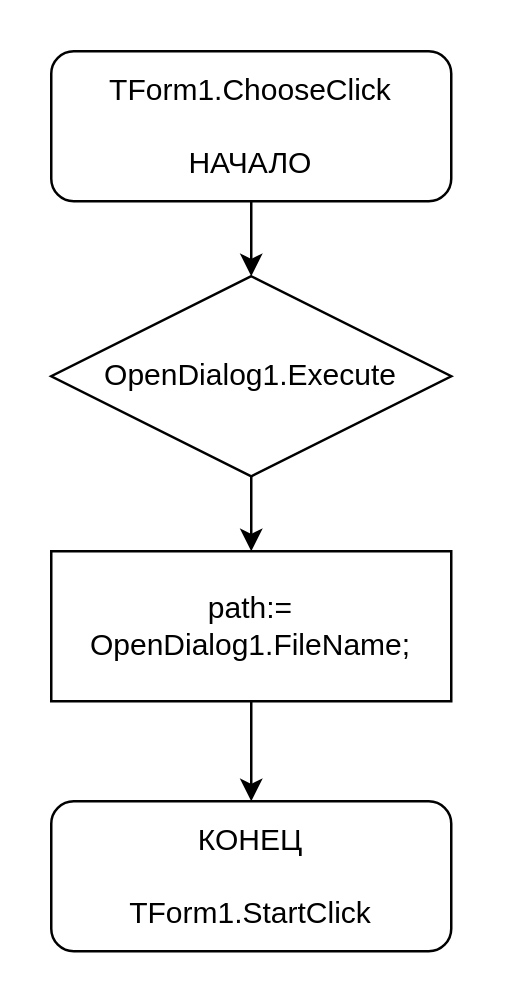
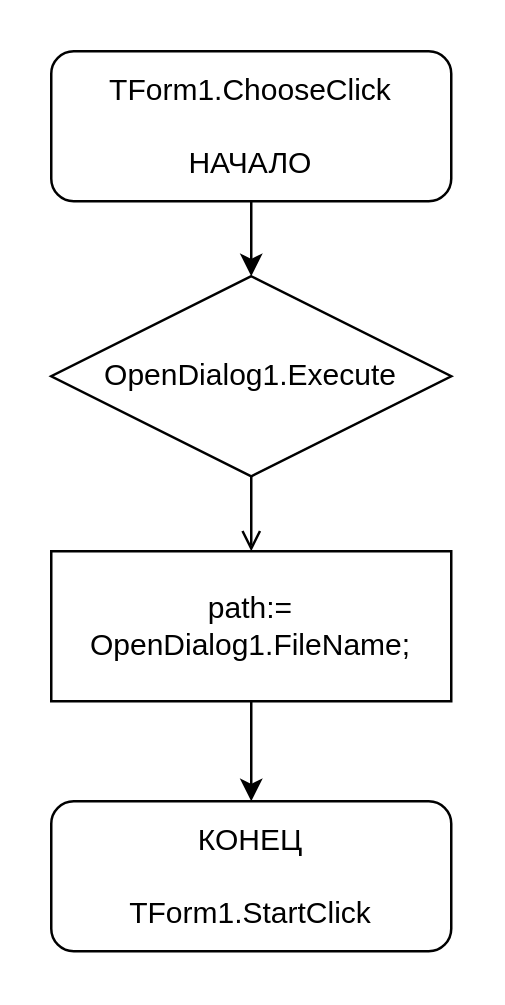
- <mxCell id="5" style="edgeStyle=orthogonalEdgeStyle;rounded=0;orthogonalLoop=1;jettySize=auto;html=1;exitX=0.5;exitY=1;exitDx=0;exitDy=0;entryX=0.5;entryY=0;entryDx=0;entryDy=0;" edge="1" parent="1" source="6" target="8"><mxGeometry relative="1" as="geometry" /></mxCell>
+ <mxCell id="5" style="edgeStyle=orthogonalEdgeStyle;rounded=0;orthogonalLoop=1;jettySize=auto;html=1;exitX=0.5;exitY=1;exitDx=0;exitDy=0;entryX=0.5;entryY=0;entryDx=0;entryDy=0;endArrow=open;" edge="1" parent="1" source="6" target="8"><mxGeometry relative="1" as="geometry" /></mxCell>
